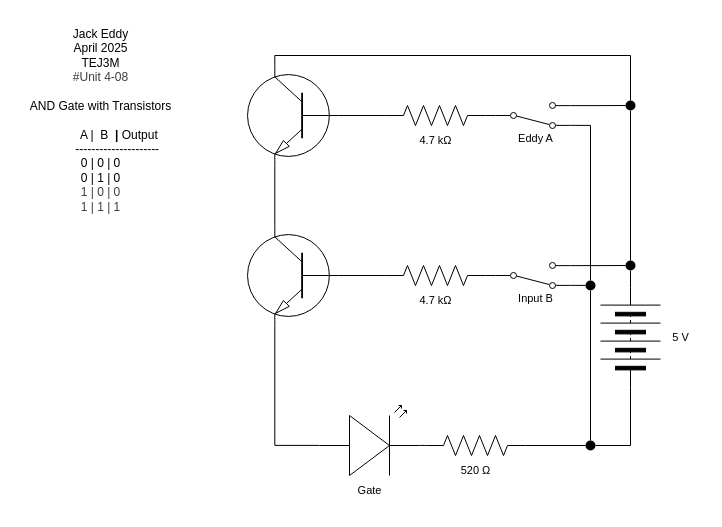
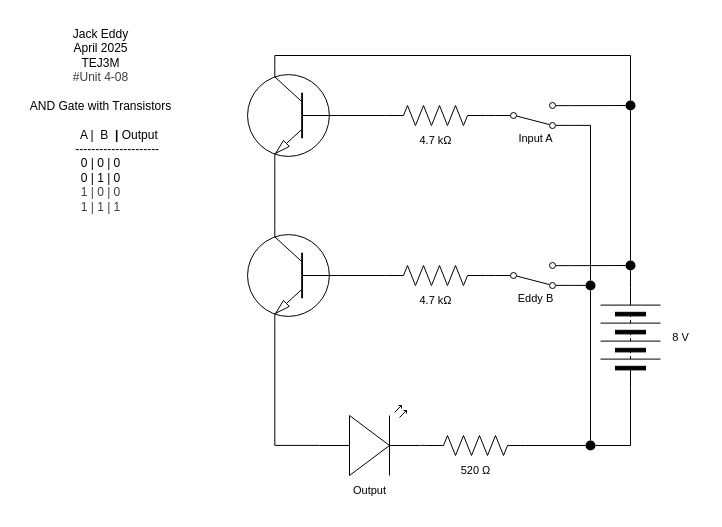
- <mxCell id="36" value="Eddy A" style="text;html=1;align=center;verticalAlign=middle;resizable=0;points=[];autosize=1;strokeColor=none;fillColor=none;fontFamily=Helvetica;fontSize=11;fontColor=default;labelBackgroundColor=default;" vertex="1" parent="1"><mxGeometry x="505" y="123" width="60" height="30" as="geometry" /></mxCell>
+ <mxCell id="36" value="Input A" style="text;html=1;align=center;verticalAlign=middle;resizable=0;points=[];autosize=1;strokeColor=none;fillColor=none;fontFamily=Helvetica;fontSize=11;fontColor=default;labelBackgroundColor=default;" vertex="1" parent="1"><mxGeometry x="505" y="123" width="60" height="30" as="geometry" /></mxCell>
- <mxCell id="37" value="Input B" style="text;html=1;align=center;verticalAlign=middle;resizable=0;points=[];autosize=1;strokeColor=none;fillColor=none;fontFamily=Helvetica;fontSize=11;fontColor=default;labelBackgroundColor=default;" vertex="1" parent="1"><mxGeometry x="505" y="283" width="60" height="30" as="geometry" /></mxCell>
+ <mxCell id="37" value="Eddy B" style="text;html=1;align=center;verticalAlign=middle;resizable=0;points=[];autosize=1;strokeColor=none;fillColor=none;fontFamily=Helvetica;fontSize=11;fontColor=default;labelBackgroundColor=default;" vertex="1" parent="1"><mxGeometry x="505" y="283" width="60" height="30" as="geometry" /></mxCell>
- <mxCell id="32" value="5 V" style="text;html=1;align=center;verticalAlign=middle;resizable=0;points=[];autosize=1;strokeColor=none;fillColor=none;fontFamily=Helvetica;fontSize=11;fontColor=default;labelBackgroundColor=default;" vertex="1" parent="1"><mxGeometry x="660" y="322" width="40" height="30" as="geometry" /></mxCell>
+ <mxCell id="32" value="8 V" style="text;html=1;align=center;verticalAlign=middle;resizable=0;points=[];autosize=1;strokeColor=none;fillColor=none;fontFamily=Helvetica;fontSize=11;fontColor=default;labelBackgroundColor=default;" vertex="1" parent="1"><mxGeometry x="660" y="322" width="40" height="30" as="geometry" /></mxCell>
- <mxCell id="38" value="Gate" style="text;html=1;align=center;verticalAlign=middle;resizable=0;points=[];autosize=1;strokeColor=none;fillColor=none;fontFamily=Helvetica;fontSize=11;fontColor=default;labelBackgroundColor=default;" vertex="1" parent="1"><mxGeometry x="339" y="475" width="60" height="30" as="geometry" /></mxCell>
+ <mxCell id="38" value="Output" style="text;html=1;align=center;verticalAlign=middle;resizable=0;points=[];autosize=1;strokeColor=none;fillColor=none;fontFamily=Helvetica;fontSize=11;fontColor=default;labelBackgroundColor=default;" vertex="1" parent="1"><mxGeometry x="339" y="475" width="60" height="30" as="geometry" /></mxCell>
